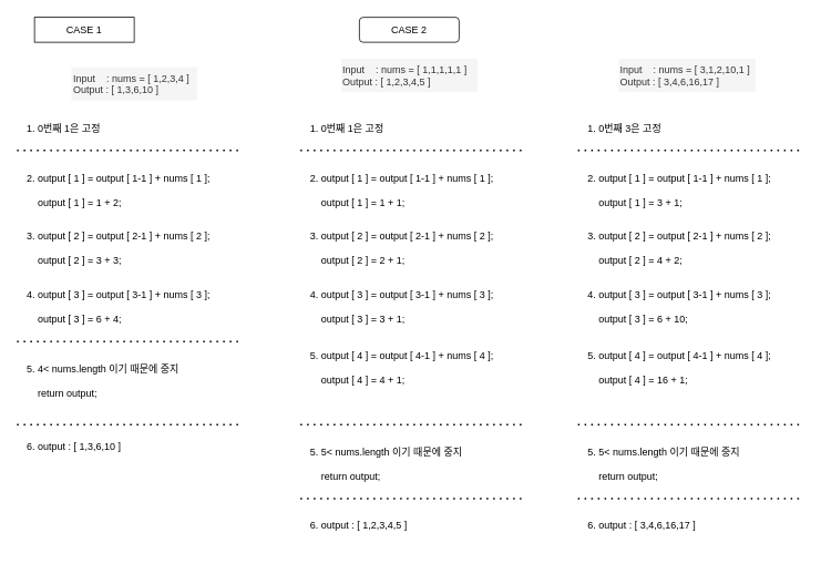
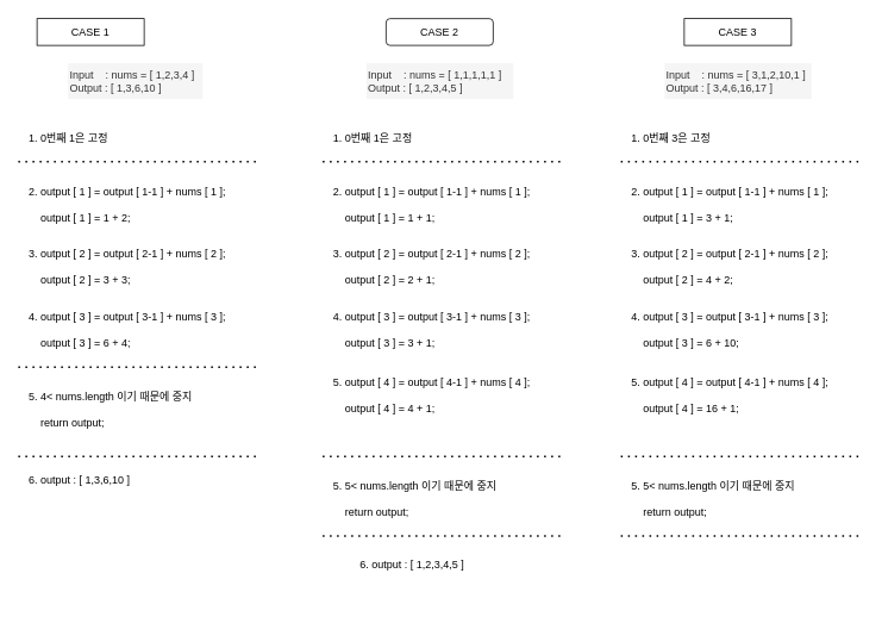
+ <mxCell id="25" value="CASE 3" style="rounded=0;whiteSpace=wrap;html=1;" vertex="1" parent="1"><mxGeometry x="766" y="20" width="120" height="30" as="geometry" /></mxCell>
- <mxCell id="7" value="Input&amp;nbsp; &amp;nbsp; : nums = [ 1,2,3,4 ]&lt;br&gt;Output : [ 1,3,6,10 ]" style="text;html=1;strokeColor=none;fillColor=#f5f5f5;align=left;verticalAlign=top;whiteSpace=wrap;rounded=0;fontColor=#333333;" vertex="1" parent="1"><mxGeometry x="85.5" y="80" width="151" height="40" as="geometry" /></mxCell>
+ <mxCell id="7" value="Input&amp;nbsp; &amp;nbsp; : nums = [ 1,2,3,4 ]&lt;br&gt;Output : [ 1,3,6,10 ]" style="text;html=1;strokeColor=none;fillColor=#f5f5f5;align=left;verticalAlign=top;whiteSpace=wrap;rounded=0;fontColor=#333333;" vertex="1" parent="1"><mxGeometry x="75.5" y="70" width="151" height="40" as="geometry" /></mxCell>
- <mxCell id="24" value="6. output : [ 1,2,3,4,5 ]" style="text;html=1;strokeColor=none;fillColor=none;align=left;verticalAlign=top;whiteSpace=wrap;rounded=0;" vertex="1" parent="1"><mxGeometry x="371" y="618" width="251" height="50" as="geometry" /></mxCell>
+ <mxCell id="24" value="6. output : [ 1,2,3,4,5 ]" style="text;html=1;strokeColor=none;fillColor=none;align=left;verticalAlign=top;whiteSpace=wrap;rounded=0;" vertex="1" parent="1"><mxGeometry x="401" y="618" width="251" height="50" as="geometry" /></mxCell>
- <mxCell id="36" value="6. output : [ 3,4,6,16,17 ]" style="text;html=1;strokeColor=none;fillColor=none;align=left;verticalAlign=top;whiteSpace=wrap;rounded=0;" vertex="1" parent="1"><mxGeometry x="705" y="618" width="251" height="50" as="geometry" /></mxCell>
